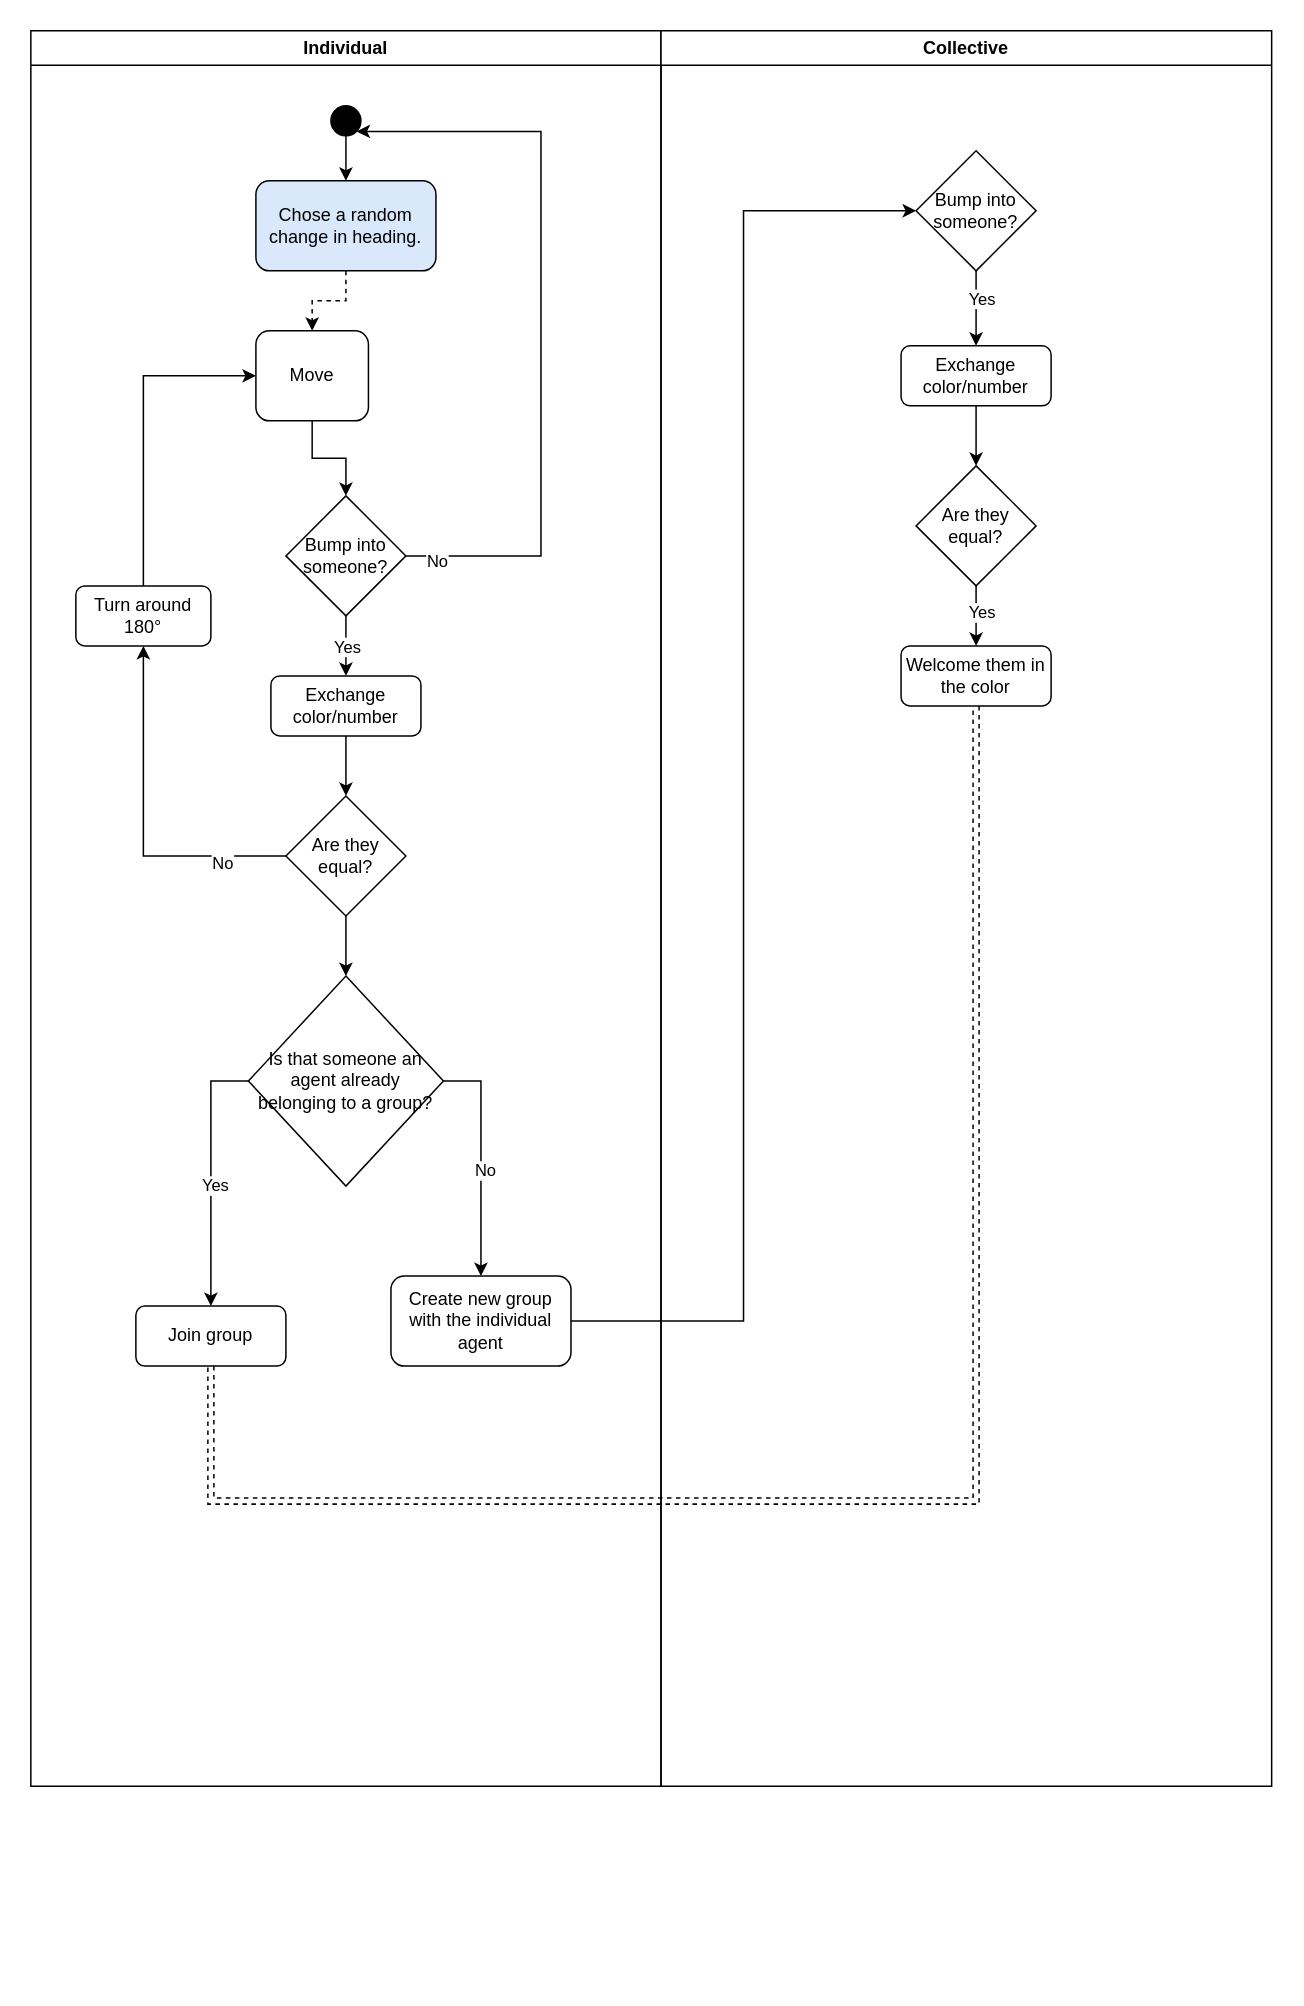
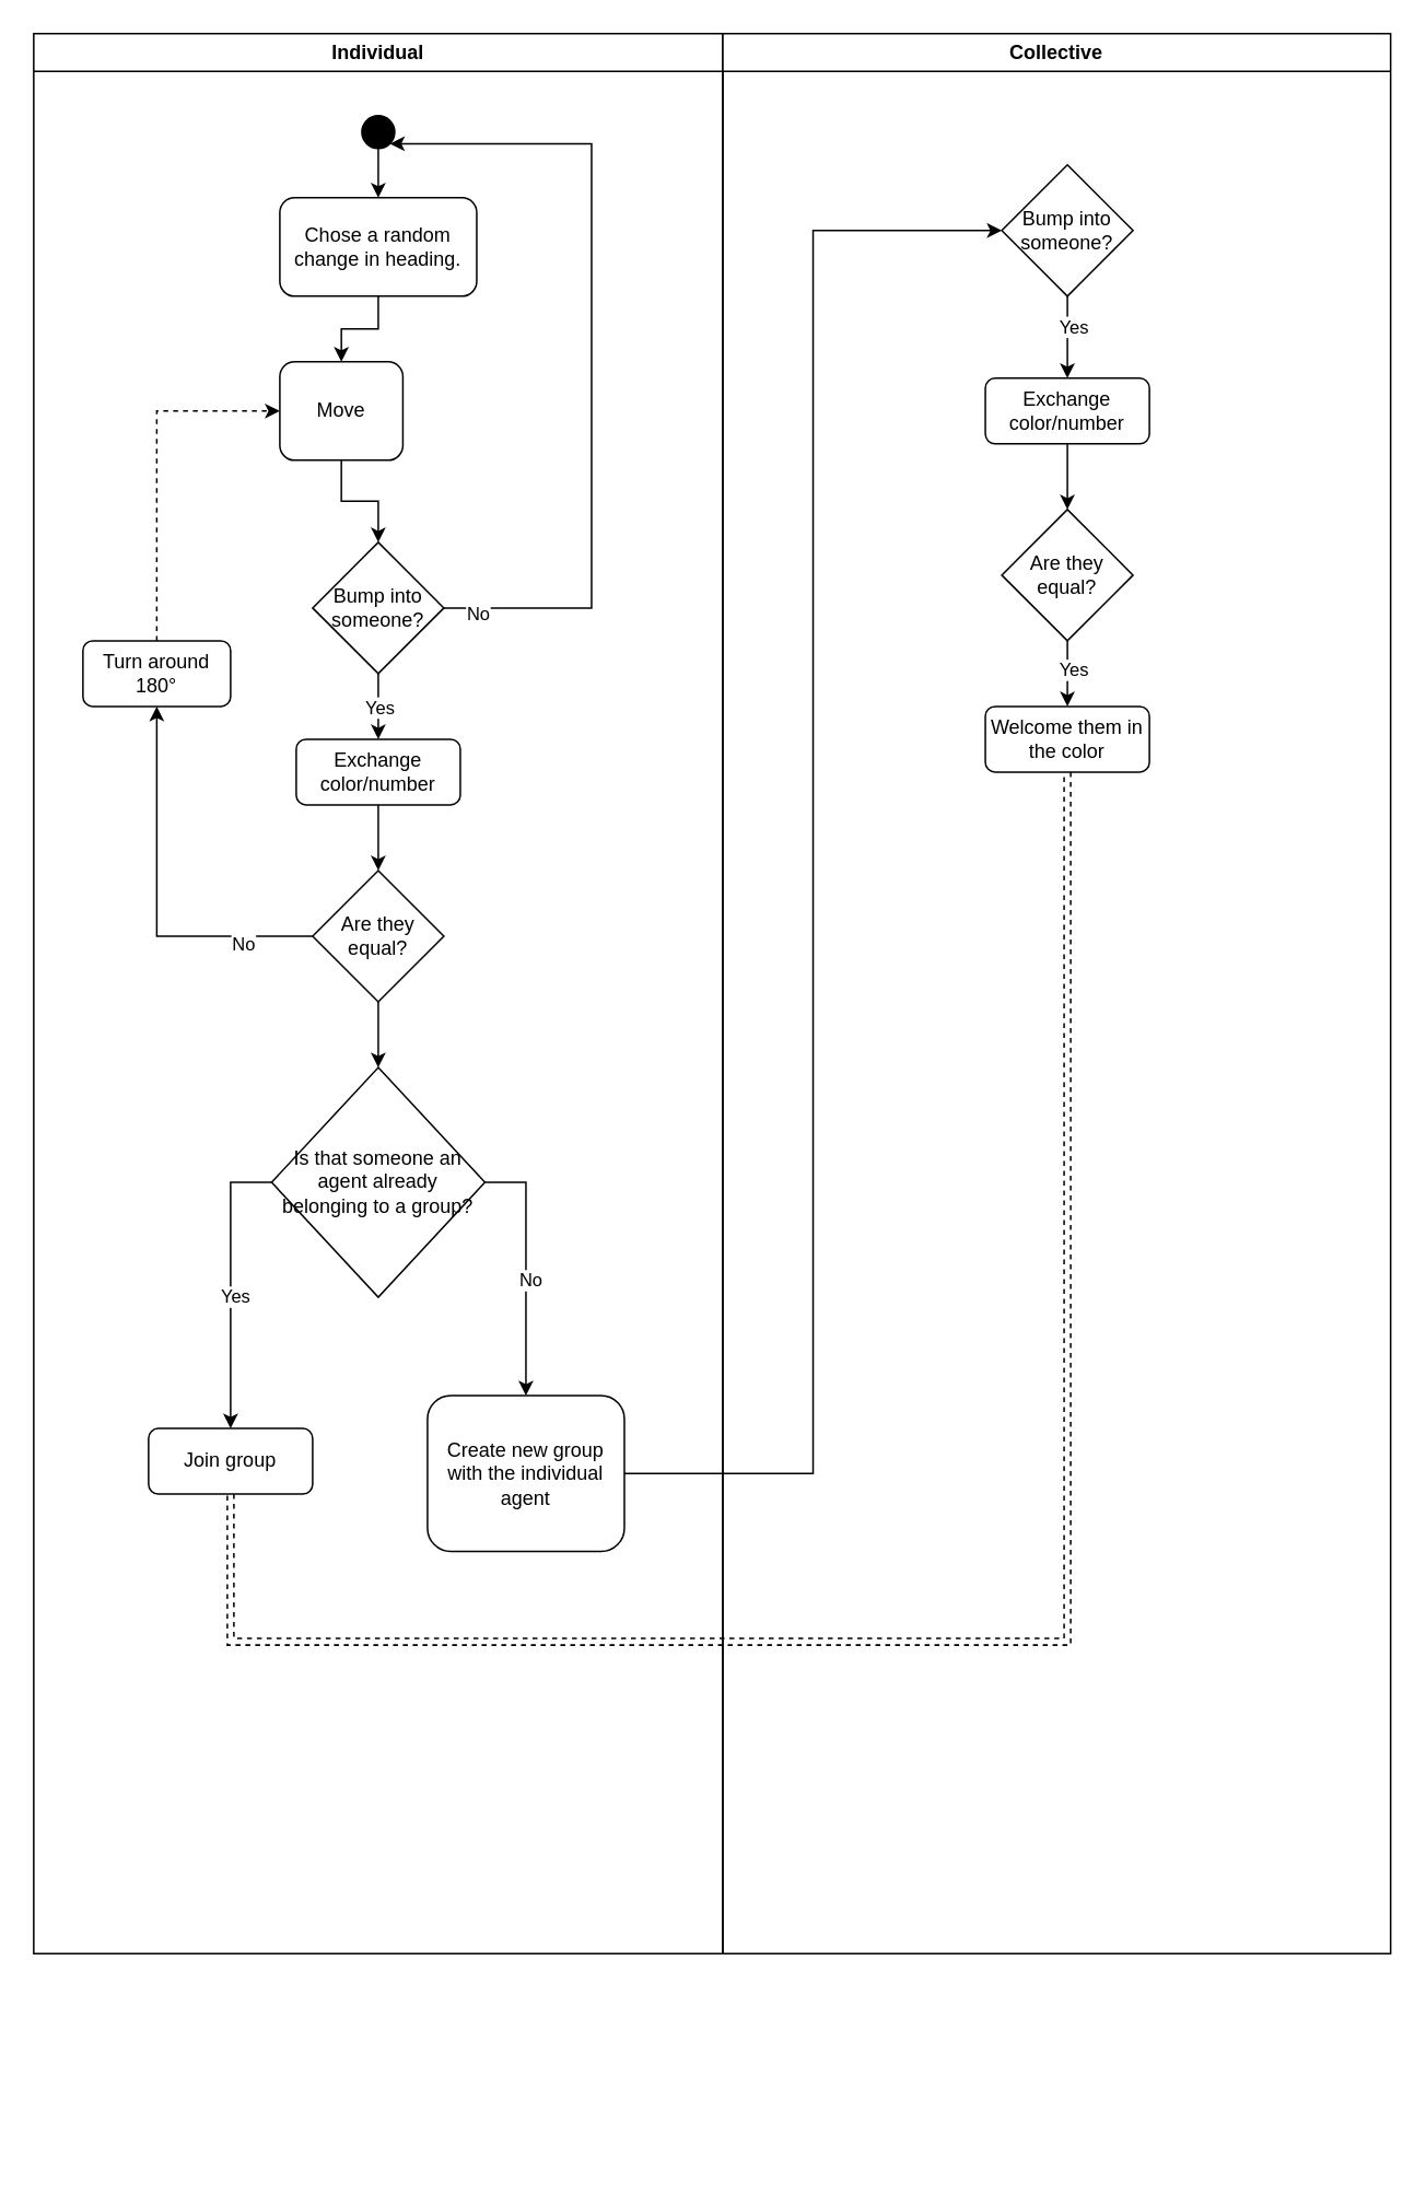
- <mxCell id="6" value="Chose a random change in heading." style="rounded=1;whiteSpace=wrap;html=1;fillColor=#dae8fc;" vertex="1" parent="2"><mxGeometry x="150" y="100" width="120" height="60" as="geometry" /></mxCell>
+ <mxCell id="6" value="Chose a random change in heading." style="rounded=1;whiteSpace=wrap;html=1;" vertex="1" parent="2"><mxGeometry x="150" y="100" width="120" height="60" as="geometry" /></mxCell>
- <mxCell id="5" style="edgeStyle=orthogonalEdgeStyle;rounded=0;orthogonalLoop=1;jettySize=auto;html=1;exitX=0.5;exitY=1;exitDx=0;exitDy=0;dashed=1;" edge="1" parent="2" source="6" target="8"><mxGeometry relative="1" as="geometry" /></mxCell>
+ <mxCell id="5" style="edgeStyle=orthogonalEdgeStyle;rounded=0;orthogonalLoop=1;jettySize=auto;html=1;exitX=0.5;exitY=1;exitDx=0;exitDy=0;" edge="1" parent="2" source="6" target="8"><mxGeometry relative="1" as="geometry" /></mxCell>
- <mxCell id="20" style="edgeStyle=orthogonalEdgeStyle;rounded=0;orthogonalLoop=1;jettySize=auto;html=1;exitX=0.5;exitY=0;exitDx=0;exitDy=0;entryX=0;entryY=0.5;entryDx=0;entryDy=0;" edge="1" parent="2" source="21" target="8"><mxGeometry relative="1" as="geometry" /></mxCell>
+ <mxCell id="20" style="edgeStyle=orthogonalEdgeStyle;rounded=0;orthogonalLoop=1;jettySize=auto;html=1;exitX=0.5;exitY=0;exitDx=0;exitDy=0;entryX=0;entryY=0.5;entryDx=0;entryDy=0;dashed=1;" edge="1" parent="2" source="21" target="8"><mxGeometry relative="1" as="geometry" /></mxCell>
- <mxCell id="27" value="Create new group with the individual agent" style="rounded=1;whiteSpace=wrap;html=1;" vertex="1" parent="2"><mxGeometry x="240" y="830" width="120" height="60" as="geometry" /></mxCell>
+ <mxCell id="27" value="Create new group with the individual agent" style="rounded=1;whiteSpace=wrap;html=1;" vertex="1" parent="2"><mxGeometry x="240" y="830" width="120" height="95" as="geometry" /></mxCell>
